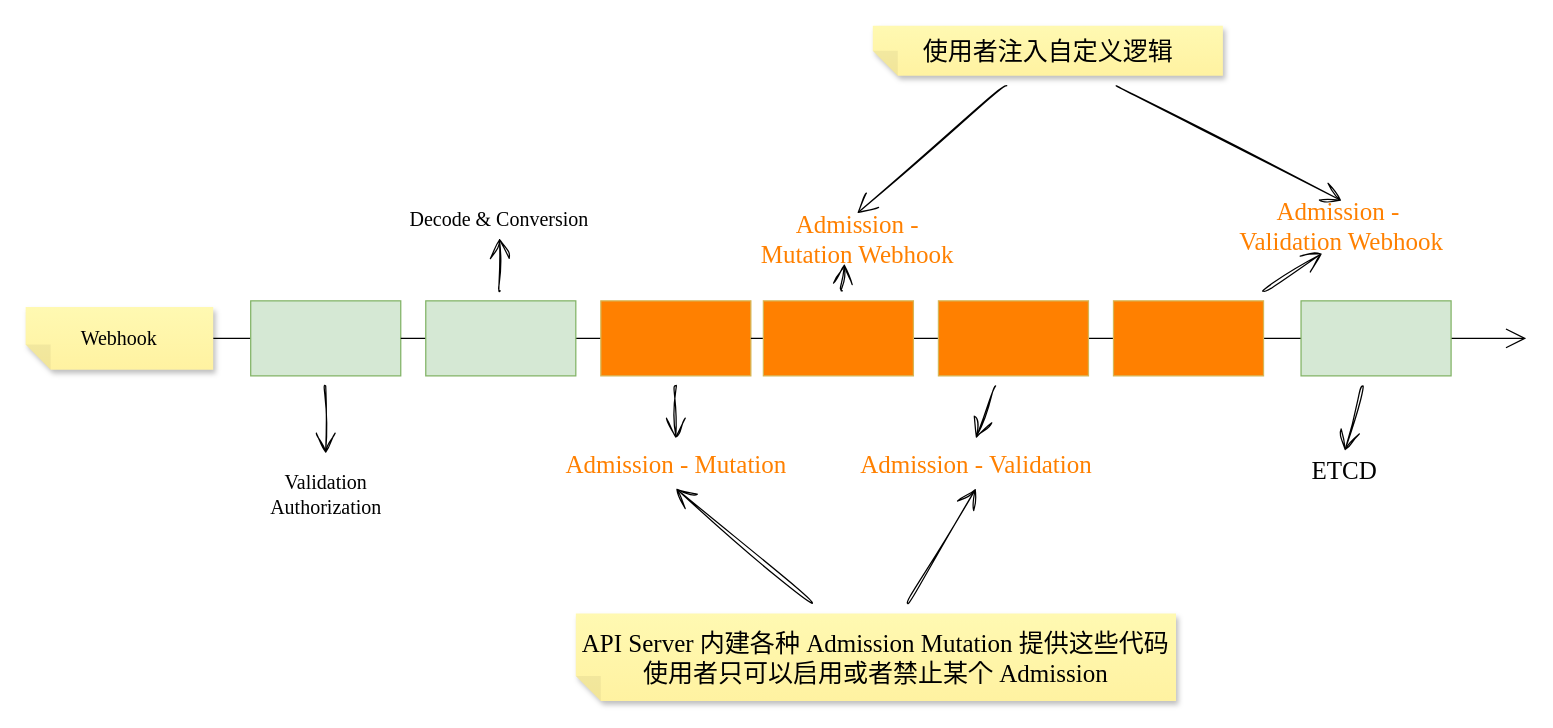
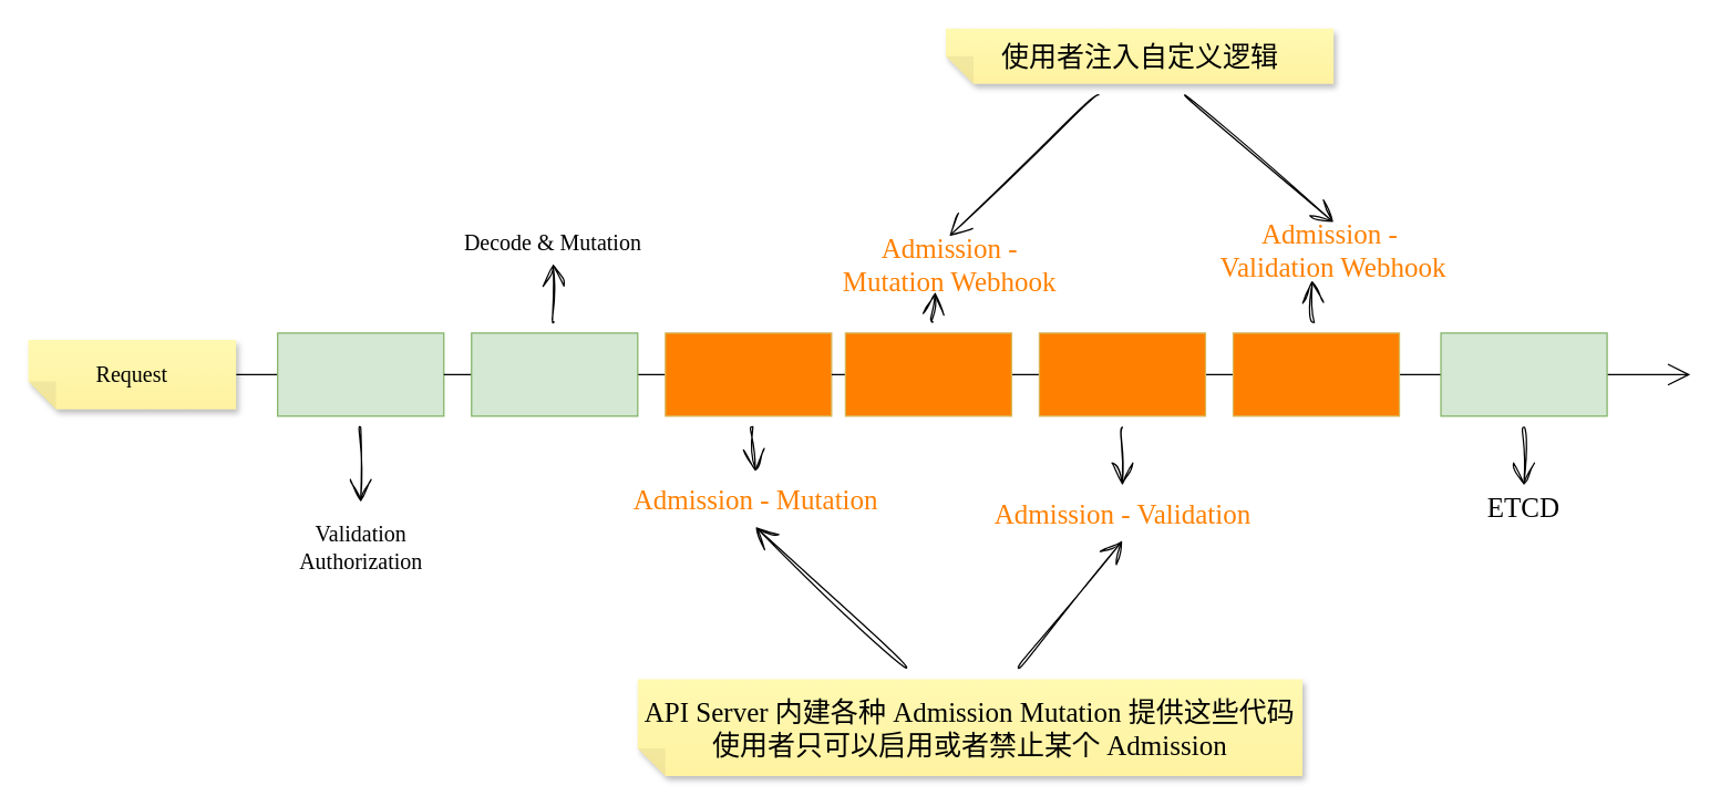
- <mxCell id="30" value="使用者注入自定义逻辑" style="shape=note;whiteSpace=wrap;html=1;backgroundOutline=1;fontColor=#000000;darkOpacity=0.05;fillColor=#FFF9B2;strokeColor=none;fillStyle=solid;direction=west;gradientDirection=north;gradientColor=#FFF2A1;shadow=1;size=20;pointerEvents=1;sketch=0;hachureGap=4;jiggle=2;curveFitting=1;fontFamily=Architects Daughter;fontSource=https%3A%2F%2Ffonts.googleapis.com%2Fcss%3Ffamily%3DArchitects%2BDaughter;fontSize=20;" vertex="1" parent="1"><mxGeometry x="697.5" y="20" width="280" height="40" as="geometry" /></mxCell>
+ <mxCell id="30" value="使用者注入自定义逻辑" style="shape=note;whiteSpace=wrap;html=1;backgroundOutline=1;fontColor=#000000;darkOpacity=0.05;fillColor=#FFF9B2;strokeColor=none;fillStyle=solid;direction=west;gradientDirection=north;gradientColor=#FFF2A1;shadow=1;size=20;pointerEvents=1;sketch=0;hachureGap=4;jiggle=2;curveFitting=1;fontFamily=Architects Daughter;fontSource=https%3A%2F%2Ffonts.googleapis.com%2Fcss%3Ffamily%3DArchitects%2BDaughter;fontSize=20;" vertex="1" parent="1"><mxGeometry x="682.5" y="20" width="280" height="40" as="geometry" /></mxCell>
- <mxCell id="14" value="Decode &amp;amp; Conversion" style="text;strokeColor=none;align=center;fillColor=none;html=1;verticalAlign=middle;whiteSpace=wrap;rounded=0;sketch=0;hachureGap=4;jiggle=2;curveFitting=1;fontFamily=Architects Daughter;fontSource=https%3A%2F%2Ffonts.googleapis.com%2Fcss%3Ffamily%3DArchitects%2BDaughter;fontSize=16;fontColor=default;" vertex="1" parent="1"><mxGeometry x="314" y="160" width="170" height="30" as="geometry" /></mxCell>
+ <mxCell id="14" value="Decode &amp;amp; Mutation" style="text;strokeColor=none;align=center;fillColor=none;html=1;verticalAlign=middle;whiteSpace=wrap;rounded=0;sketch=0;hachureGap=4;jiggle=2;curveFitting=1;fontFamily=Architects Daughter;fontSource=https%3A%2F%2Ffonts.googleapis.com%2Fcss%3Ffamily%3DArchitects%2BDaughter;fontSize=16;fontColor=default;" vertex="1" parent="1"><mxGeometry x="314" y="160" width="170" height="30" as="geometry" /></mxCell>
- <mxCell id="27" value="Admission -&amp;nbsp;&lt;br&gt;Validation Webhook" style="text;strokeColor=none;align=center;fillColor=none;html=1;verticalAlign=middle;whiteSpace=wrap;rounded=0;sketch=0;hachureGap=4;jiggle=2;curveFitting=1;fontFamily=Architects Daughter;fontSource=https%3A%2F%2Ffonts.googleapis.com%2Fcss%3Ffamily%3DArchitects%2BDaughter;fontSize=20;fontColor=#FF8000;" vertex="1" parent="1"><mxGeometry x="960" y="160" width="225" height="40" as="geometry" /></mxCell>
+ <mxCell id="27" value="Admission -&amp;nbsp;&lt;br&gt;Validation Webhook" style="text;strokeColor=none;align=center;fillColor=none;html=1;verticalAlign=middle;whiteSpace=wrap;rounded=0;sketch=0;hachureGap=4;jiggle=2;curveFitting=1;fontFamily=Architects Daughter;fontSource=https%3A%2F%2Ffonts.googleapis.com%2Fcss%3Ffamily%3DArchitects%2BDaughter;fontSize=20;fontColor=#FF8000;" vertex="1" parent="1"><mxGeometry x="850" y="160" width="225" height="40" as="geometry" /></mxCell>
- <mxCell id="12" value="Webhook" style="shape=note;whiteSpace=wrap;html=1;backgroundOutline=1;fontColor=#000000;darkOpacity=0.05;fillColor=#FFF9B2;strokeColor=none;fillStyle=solid;direction=west;gradientDirection=north;gradientColor=#FFF2A1;shadow=1;size=20;pointerEvents=1;sketch=0;hachureGap=4;jiggle=2;curveFitting=1;fontFamily=Architects Daughter;fontSource=https%3A%2F%2Ffonts.googleapis.com%2Fcss%3Ffamily%3DArchitects%2BDaughter;fontSize=16;" vertex="1" parent="1"><mxGeometry x="20" y="245" width="150" height="50" as="geometry" /></mxCell>
+ <mxCell id="12" value="Request" style="shape=note;whiteSpace=wrap;html=1;backgroundOutline=1;fontColor=#000000;darkOpacity=0.05;fillColor=#FFF9B2;strokeColor=none;fillStyle=solid;direction=west;gradientDirection=north;gradientColor=#FFF2A1;shadow=1;size=20;pointerEvents=1;sketch=0;hachureGap=4;jiggle=2;curveFitting=1;fontFamily=Architects Daughter;fontSource=https%3A%2F%2Ffonts.googleapis.com%2Fcss%3Ffamily%3DArchitects%2BDaughter;fontSize=16;" vertex="1" parent="1"><mxGeometry x="20" y="245" width="150" height="50" as="geometry" /></mxCell>
- <mxCell id="24" value="Admission - Mutation" style="text;strokeColor=none;align=center;fillColor=none;html=1;verticalAlign=middle;whiteSpace=wrap;rounded=0;sketch=0;hachureGap=4;jiggle=2;curveFitting=1;fontFamily=Architects Daughter;fontSource=https%3A%2F%2Ffonts.googleapis.com%2Fcss%3Ffamily%3DArchitects%2BDaughter;fontSize=20;fontColor=#FF8000;" vertex="1" parent="1"><mxGeometry x="427.5" y="350" width="225" height="40" as="geometry" /></mxCell>
+ <mxCell id="24" value="Admission - Mutation" style="text;strokeColor=none;align=center;fillColor=none;html=1;verticalAlign=middle;whiteSpace=wrap;rounded=0;sketch=0;hachureGap=4;jiggle=2;curveFitting=1;fontFamily=Architects Daughter;fontSource=https%3A%2F%2Ffonts.googleapis.com%2Fcss%3Ffamily%3DArchitects%2BDaughter;fontSize=20;fontColor=#FF8000;" vertex="1" parent="1"><mxGeometry x="432.5" y="340" width="225" height="40" as="geometry" /></mxCell>
- <mxCell id="26" value="Admission - Validation" style="text;strokeColor=none;align=center;fillColor=none;html=1;verticalAlign=middle;whiteSpace=wrap;rounded=0;sketch=0;hachureGap=4;jiggle=2;curveFitting=1;fontFamily=Architects Daughter;fontSource=https%3A%2F%2Ffonts.googleapis.com%2Fcss%3Ffamily%3DArchitects%2BDaughter;fontSize=20;fontColor=#FF8000;" vertex="1" parent="1"><mxGeometry x="667.5" y="350" width="225" height="40" as="geometry" /></mxCell>
+ <mxCell id="26" value="Admission - Validation" style="text;strokeColor=none;align=center;fillColor=none;html=1;verticalAlign=middle;whiteSpace=wrap;rounded=0;sketch=0;hachureGap=4;jiggle=2;curveFitting=1;fontFamily=Architects Daughter;fontSource=https%3A%2F%2Ffonts.googleapis.com%2Fcss%3Ffamily%3DArchitects%2BDaughter;fontSize=20;fontColor=#FF8000;" vertex="1" parent="1"><mxGeometry x="697.5" y="350" width="225" height="40" as="geometry" /></mxCell>
- <mxCell id="34" value="ETCD" style="text;strokeColor=none;align=center;fillColor=none;html=1;verticalAlign=middle;whiteSpace=wrap;rounded=0;sketch=0;hachureGap=4;jiggle=2;curveFitting=1;fontFamily=Architects Daughter;fontSource=https%3A%2F%2Ffonts.googleapis.com%2Fcss%3Ffamily%3DArchitects%2BDaughter;fontSize=20;fontColor=#000000;" vertex="1" parent="1"><mxGeometry x="1045" y="360" width="60" height="30" as="geometry" /></mxCell>
+ <mxCell id="34" value="ETCD" style="text;strokeColor=none;align=center;fillColor=none;html=1;verticalAlign=middle;whiteSpace=wrap;rounded=0;sketch=0;hachureGap=4;jiggle=2;curveFitting=1;fontFamily=Architects Daughter;fontSource=https%3A%2F%2Ffonts.googleapis.com%2Fcss%3Ffamily%3DArchitects%2BDaughter;fontSize=20;fontColor=#000000;" vertex="1" parent="1"><mxGeometry x="1070" y="350" width="60" height="30" as="geometry" /></mxCell>
